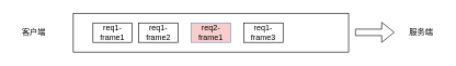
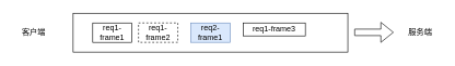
- <mxCell id="5" value="req1-frame2" style="rounded=0;whiteSpace=wrap;html=1;" vertex="1" parent="1"><mxGeometry x="210" y="35" width="60" height="30" as="geometry" /></mxCell>
+ <mxCell id="5" value="req1-frame2" style="rounded=0;whiteSpace=wrap;html=1;dashed=1;" vertex="1" parent="1"><mxGeometry x="210" y="35" width="60" height="30" as="geometry" /></mxCell>
- <mxCell id="4" value="req2-frame1" style="rounded=0;whiteSpace=wrap;html=1;fillColor=#f8cecc;strokeColor=#6c8ebf;" vertex="1" parent="1"><mxGeometry x="290" y="35" width="60" height="30" as="geometry" /></mxCell>
+ <mxCell id="4" value="req2-frame1" style="rounded=0;whiteSpace=wrap;html=1;fillColor=#dae8fc;strokeColor=#6c8ebf;" vertex="1" parent="1"><mxGeometry x="290" y="35" width="60" height="30" as="geometry" /></mxCell>
- <mxCell id="3" value="req1-frame3" style="rounded=0;whiteSpace=wrap;html=1;" vertex="1" parent="1"><mxGeometry x="370" y="35" width="60" height="30" as="geometry" /></mxCell>
+ <mxCell id="3" value="req1-frame3" style="rounded=0;whiteSpace=wrap;html=1;" vertex="1" parent="1"><mxGeometry x="370" y="35" width="95" height="20" as="geometry" /></mxCell>
